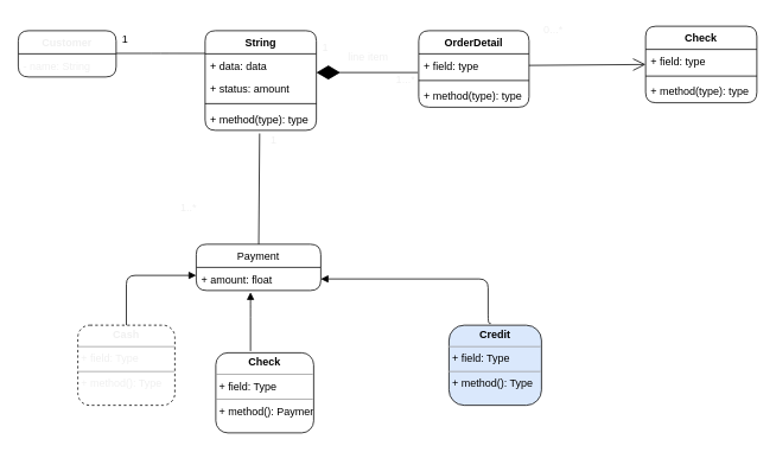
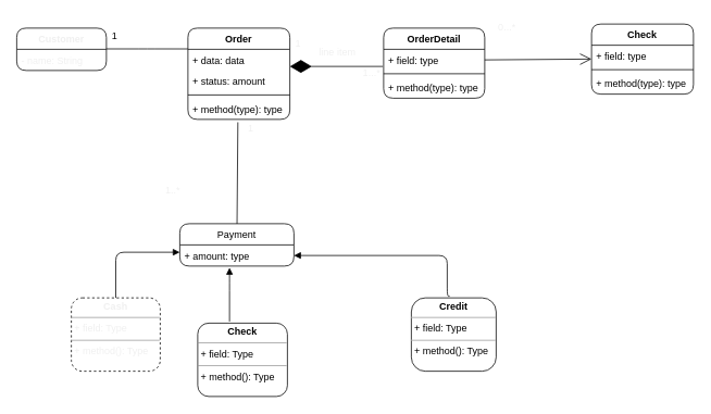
- <mxCell id="4" value="String" style="swimlane;fontStyle=1;align=center;verticalAlign=top;childLayout=stackLayout;horizontal=1;startSize=26;horizontalStack=0;resizeParent=1;resizeParentMax=0;resizeLast=0;collapsible=1;marginBottom=0;rounded=1;" parent="1" vertex="1"><mxGeometry x="230" y="34" width="125" height="112" as="geometry" /></mxCell>
+ <mxCell id="4" value="Order" style="swimlane;fontStyle=1;align=center;verticalAlign=top;childLayout=stackLayout;horizontal=1;startSize=26;horizontalStack=0;resizeParent=1;resizeParentMax=0;resizeLast=0;collapsible=1;marginBottom=0;rounded=1;" parent="1" vertex="1"><mxGeometry x="230" y="34" width="125" height="112" as="geometry" /></mxCell>
- <mxCell id="18" value="+ amount: float" style="text;strokeColor=none;fillColor=none;align=left;verticalAlign=top;spacingLeft=4;spacingRight=4;overflow=hidden;rotatable=0;points=[[0,0.5],[1,0.5]];portConstraint=eastwest;rounded=1;" vertex="1" parent="17"><mxGeometry y="26" width="140" height="26" as="geometry" /></mxCell>
+ <mxCell id="18" value="+ amount: type" style="text;strokeColor=none;fillColor=none;align=left;verticalAlign=top;spacingLeft=4;spacingRight=4;overflow=hidden;rotatable=0;points=[[0,0.5],[1,0.5]];portConstraint=eastwest;rounded=1;" vertex="1" parent="17"><mxGeometry y="26" width="140" height="26" as="geometry" /></mxCell>
- <mxCell id="20" value="&lt;p style=&quot;margin:0px;margin-top:4px;text-align:center;&quot;&gt;&lt;b&gt;Credit&lt;/b&gt;&lt;/p&gt;&lt;hr size=&quot;1&quot;&gt;&lt;p style=&quot;margin:0px;margin-left:4px;&quot;&gt;+ field: Type&lt;/p&gt;&lt;hr size=&quot;1&quot;&gt;&lt;p style=&quot;margin:0px;margin-left:4px;&quot;&gt;+ method(): Type&lt;/p&gt;" style="verticalAlign=top;align=left;overflow=fill;fontSize=12;fontFamily=Helvetica;html=1;rounded=1;arcSize=19;fillColor=#dae8fc;" vertex="1" parent="1"><mxGeometry x="504" y="365" width="104" height="90" as="geometry" /></mxCell>
+ <mxCell id="20" value="&lt;p style=&quot;margin:0px;margin-top:4px;text-align:center;&quot;&gt;&lt;b&gt;Credit&lt;/b&gt;&lt;/p&gt;&lt;hr size=&quot;1&quot;&gt;&lt;p style=&quot;margin:0px;margin-left:4px;&quot;&gt;+ field: Type&lt;/p&gt;&lt;hr size=&quot;1&quot;&gt;&lt;p style=&quot;margin:0px;margin-left:4px;&quot;&gt;+ method(): Type&lt;/p&gt;" style="verticalAlign=top;align=left;overflow=fill;fontSize=12;fontFamily=Helvetica;html=1;rounded=1;arcSize=19;" vertex="1" parent="1"><mxGeometry x="504" y="365" width="104" height="90" as="geometry" /></mxCell>
- <mxCell id="19" value="&lt;p style=&quot;margin:0px;margin-top:4px;text-align:center;&quot;&gt;&lt;b&gt;Check&lt;/b&gt;&lt;/p&gt;&lt;hr size=&quot;1&quot;&gt;&lt;p style=&quot;margin:0px;margin-left:4px;&quot;&gt;+ field: Type&lt;/p&gt;&lt;hr size=&quot;1&quot;&gt;&lt;p style=&quot;margin:0px;margin-left:4px;&quot;&gt;+ method(): Payment&lt;/p&gt;" style="verticalAlign=top;align=left;overflow=fill;fontSize=12;fontFamily=Helvetica;html=1;rounded=1;" vertex="1" parent="1"><mxGeometry x="242" y="396" width="110" height="90" as="geometry" /></mxCell>
+ <mxCell id="19" value="&lt;p style=&quot;margin:0px;margin-top:4px;text-align:center;&quot;&gt;&lt;b&gt;Check&lt;/b&gt;&lt;/p&gt;&lt;hr size=&quot;1&quot;&gt;&lt;p style=&quot;margin:0px;margin-left:4px;&quot;&gt;+ field: Type&lt;/p&gt;&lt;hr size=&quot;1&quot;&gt;&lt;p style=&quot;margin:0px;margin-left:4px;&quot;&gt;+ method(): Type&lt;/p&gt;" style="verticalAlign=top;align=left;overflow=fill;fontSize=12;fontFamily=Helvetica;html=1;rounded=1;" vertex="1" parent="1"><mxGeometry x="242" y="396" width="110" height="90" as="geometry" /></mxCell>
